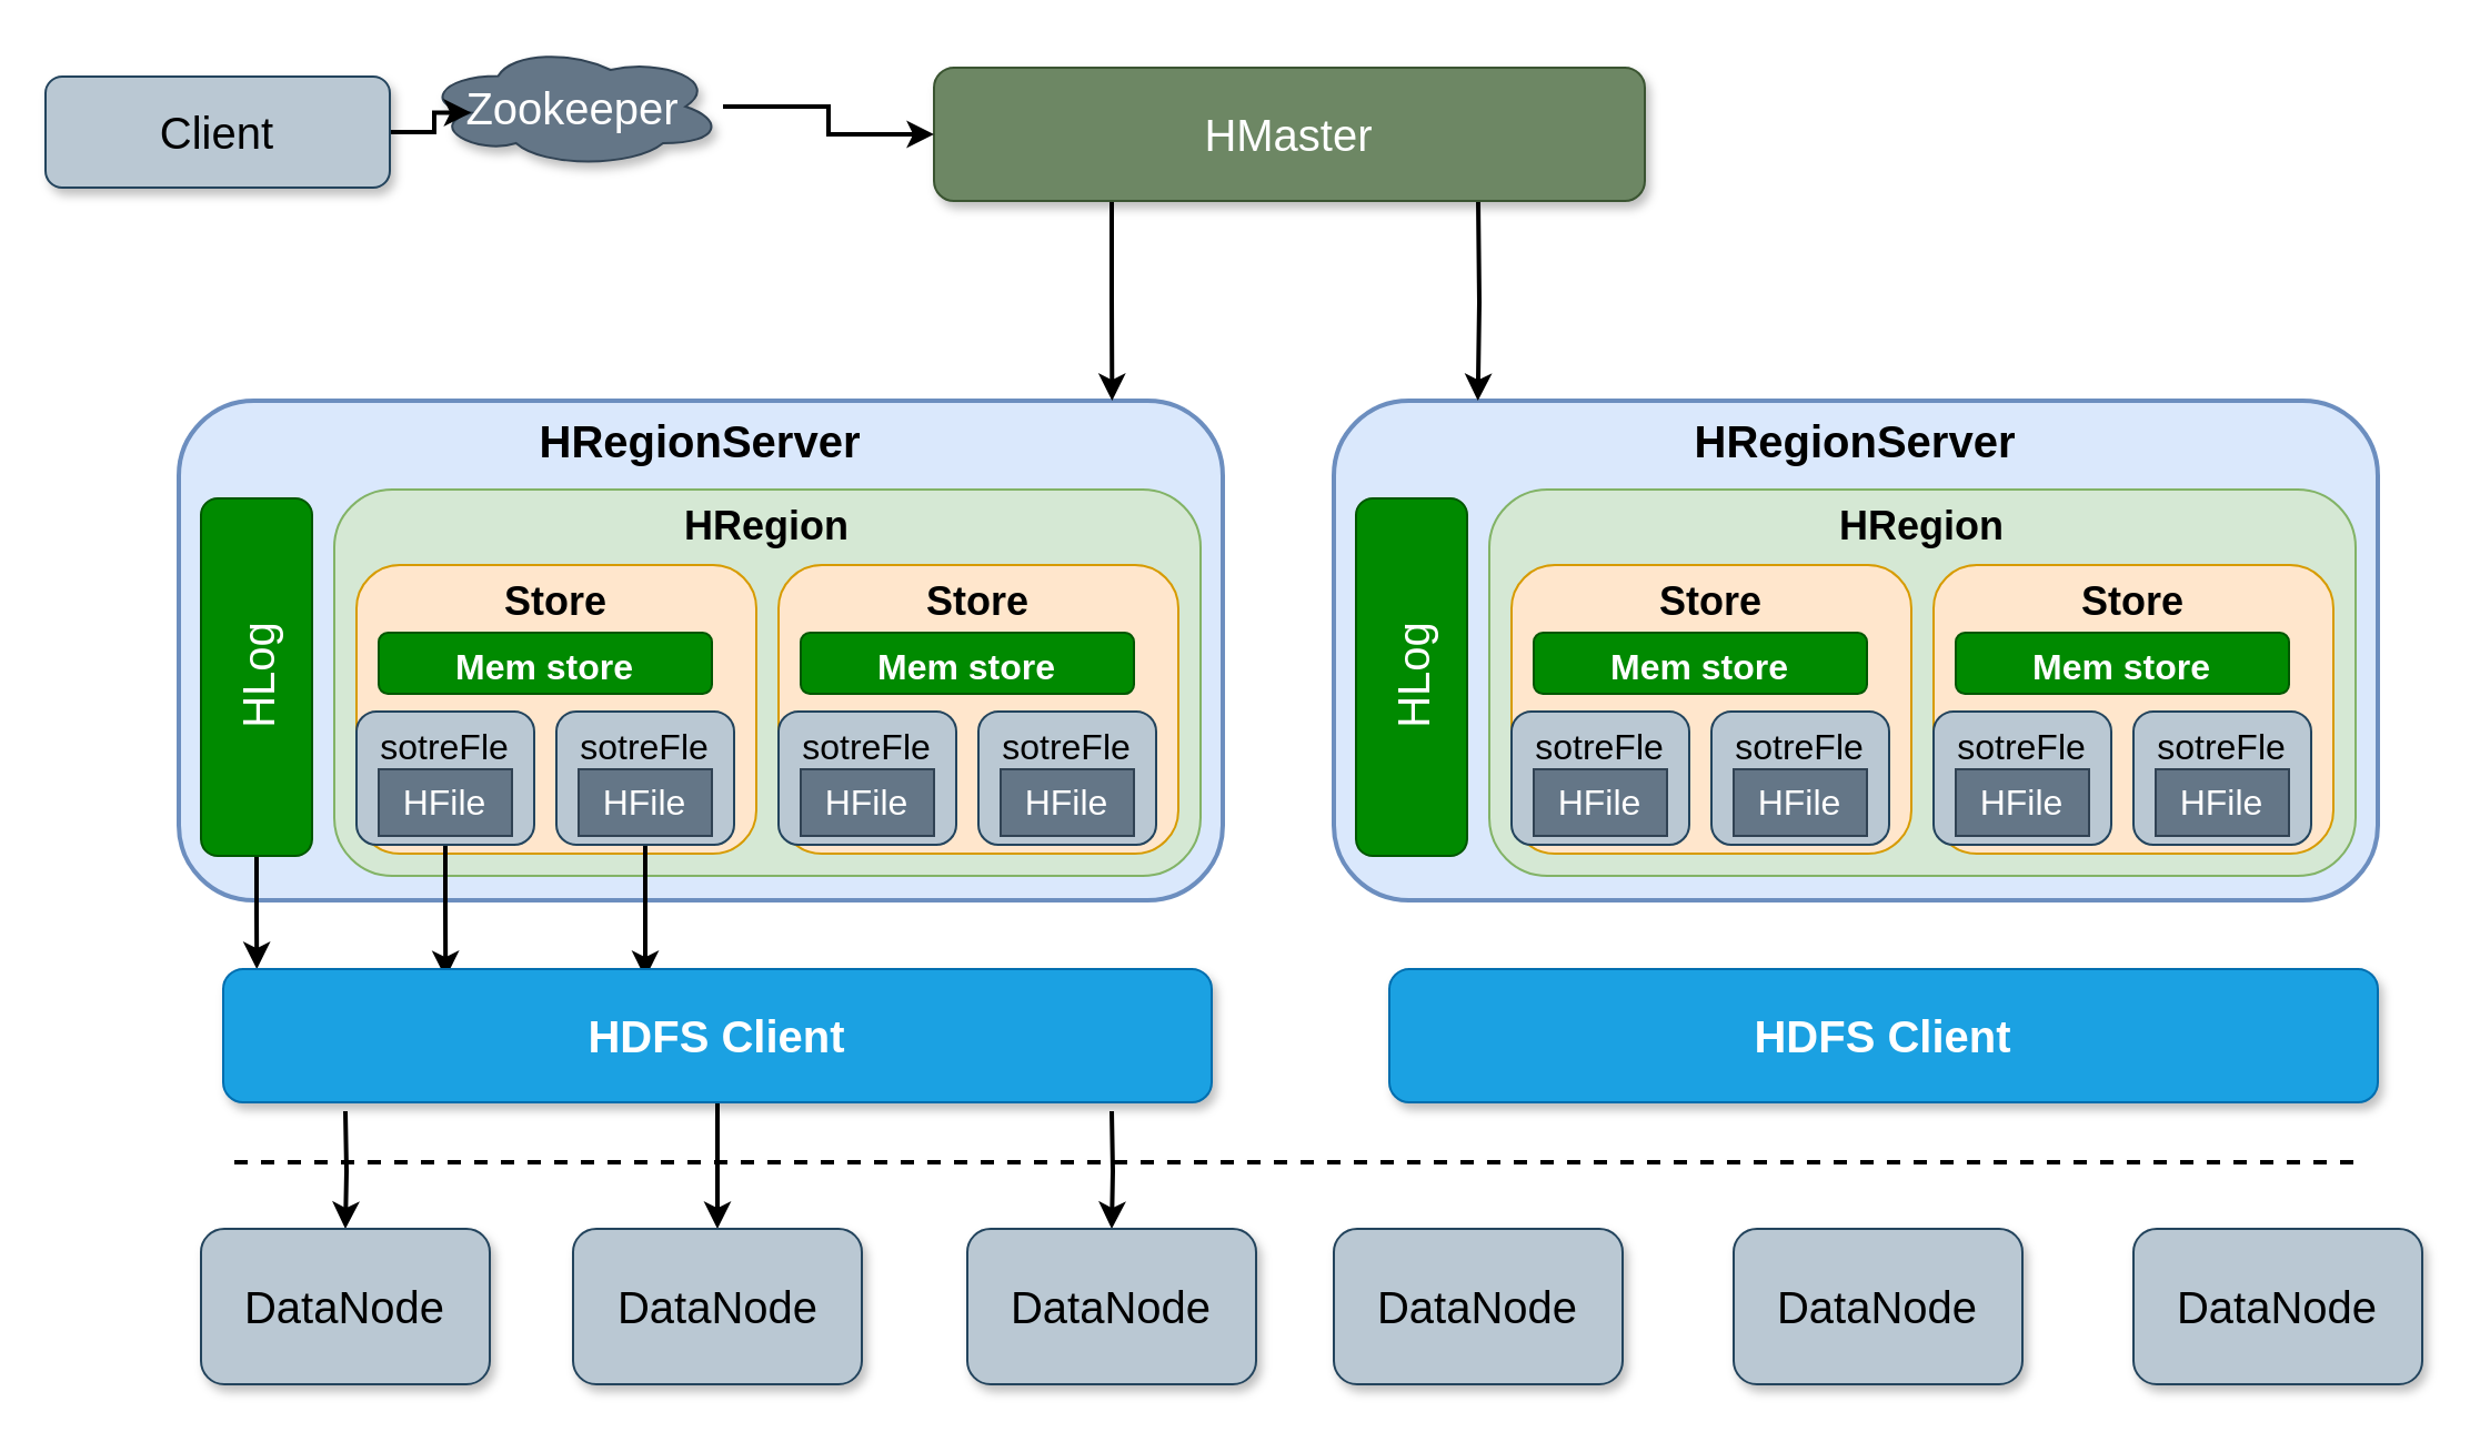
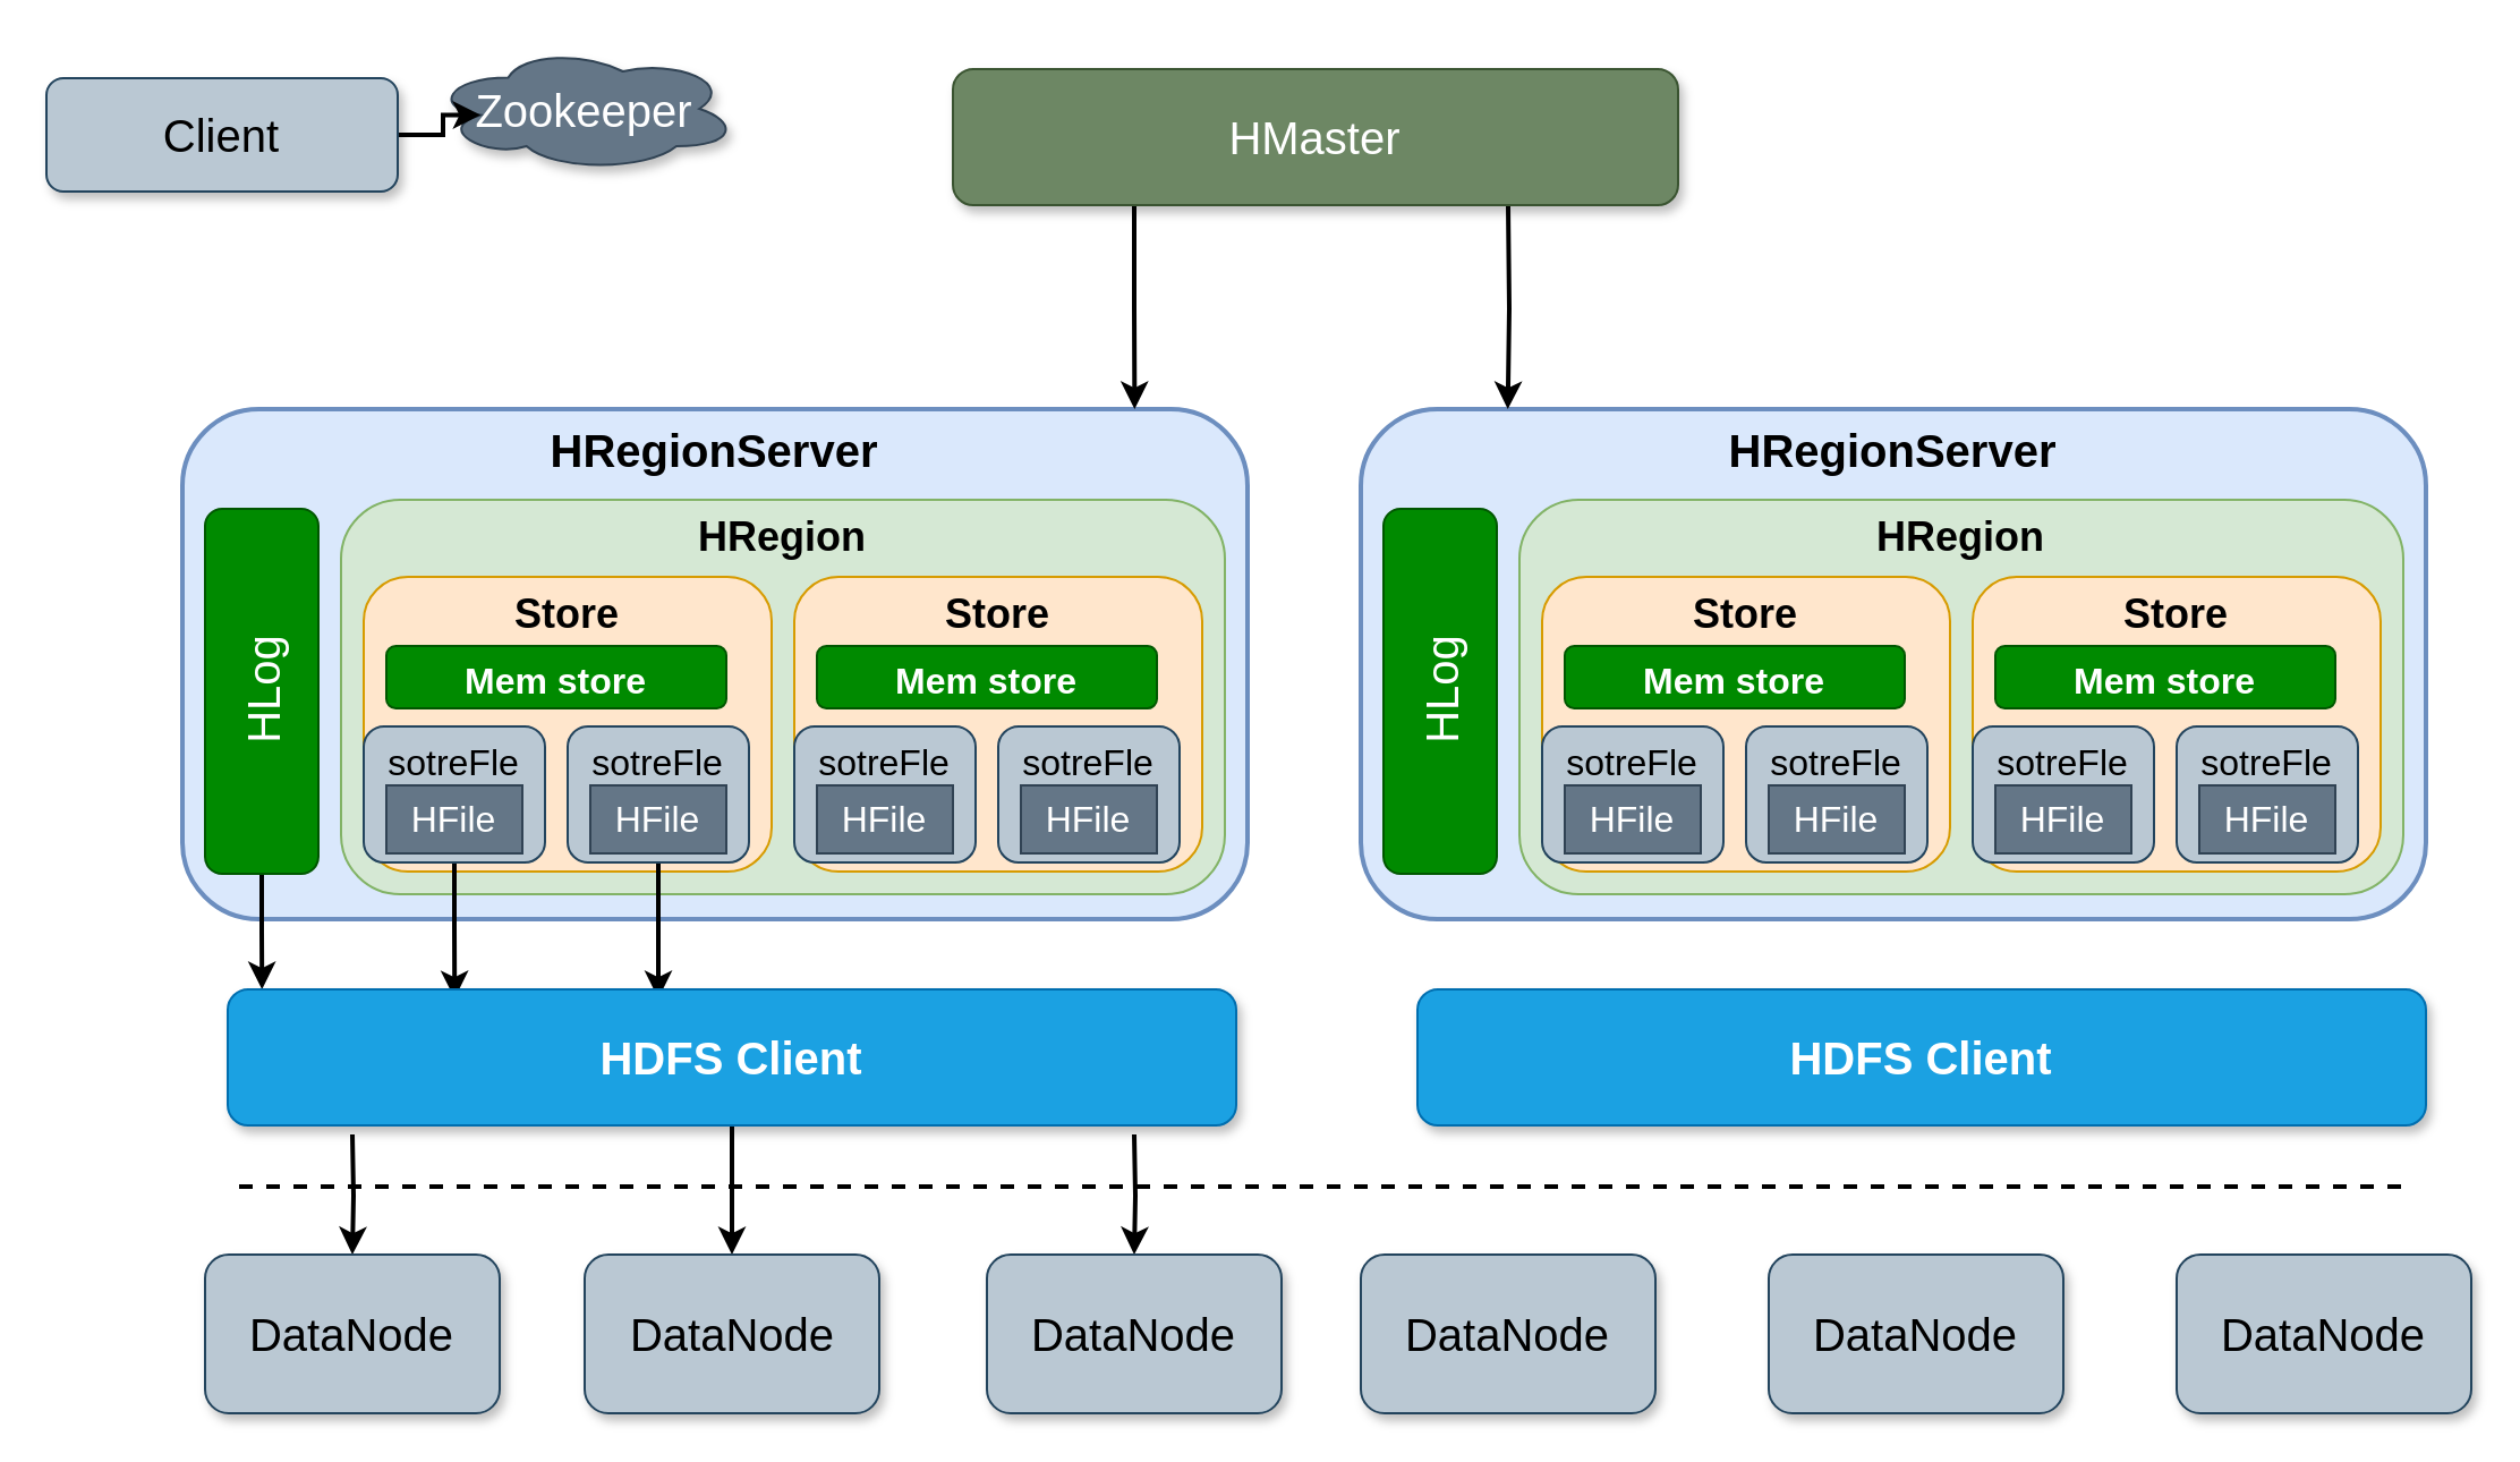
- <mxCell id="38" style="edgeStyle=orthogonalEdgeStyle;rounded=0;orthogonalLoop=1;jettySize=auto;html=1;entryX=0;entryY=0.5;entryDx=0;entryDy=0;strokeWidth=2;fontSize=20;" parent="1" source="39" target="37" edge="1"><mxGeometry relative="1" as="geometry" /></mxCell>
